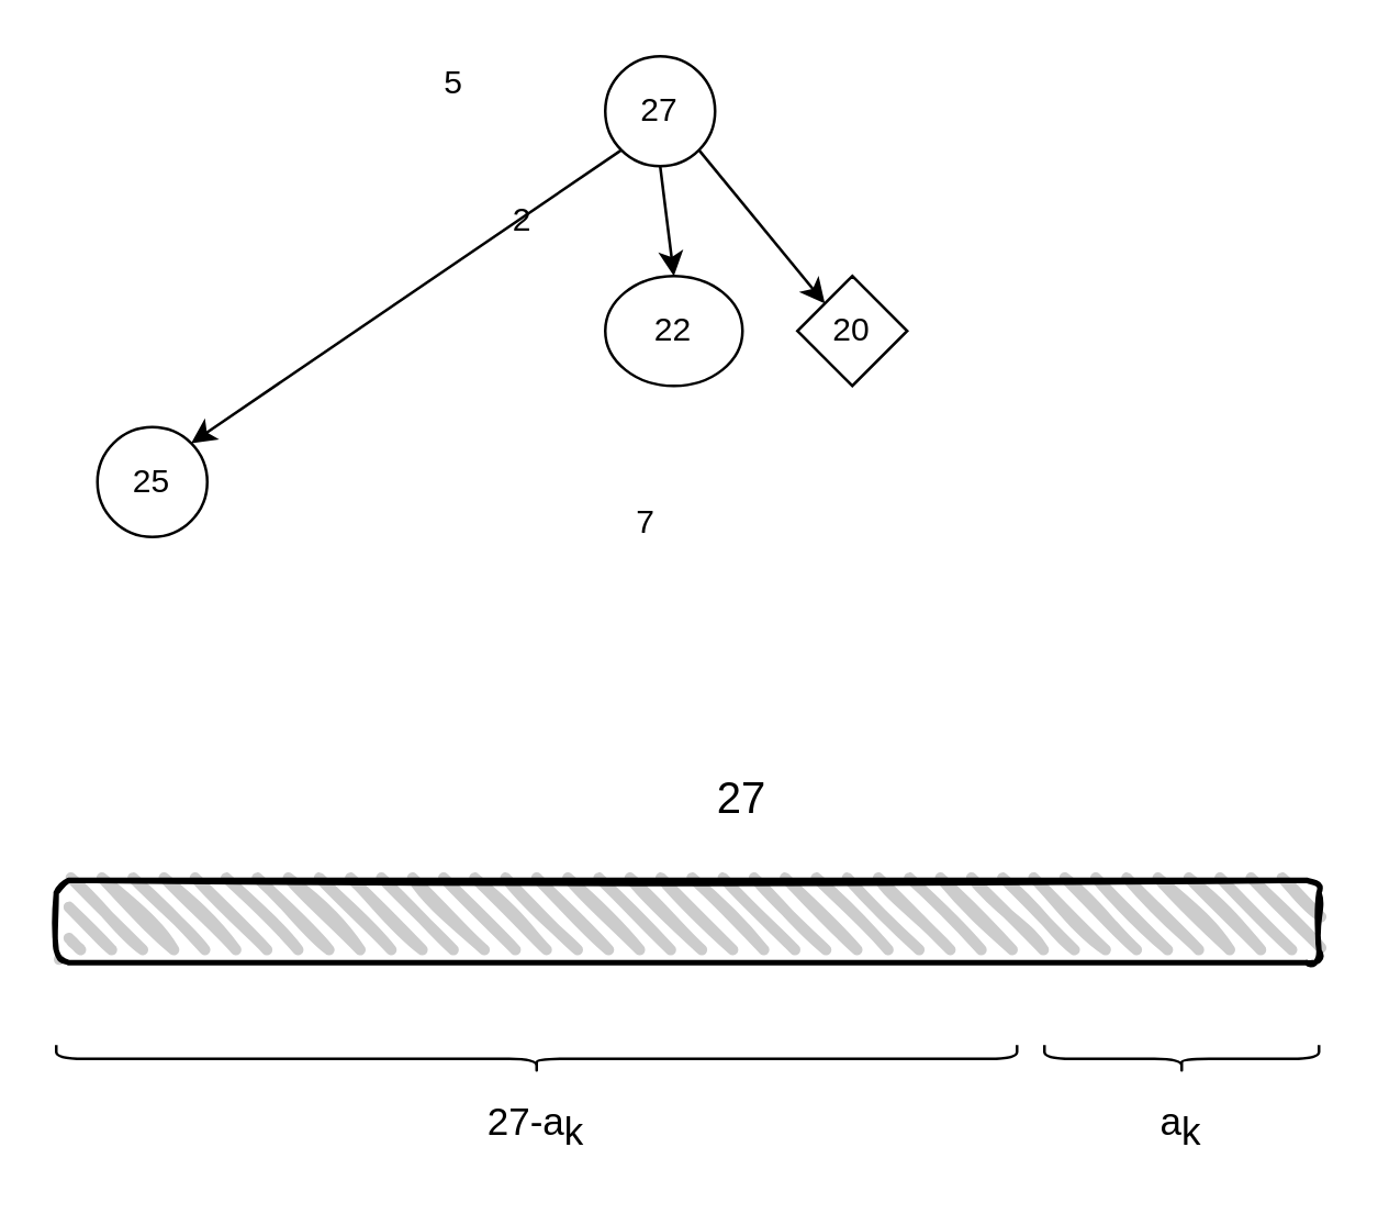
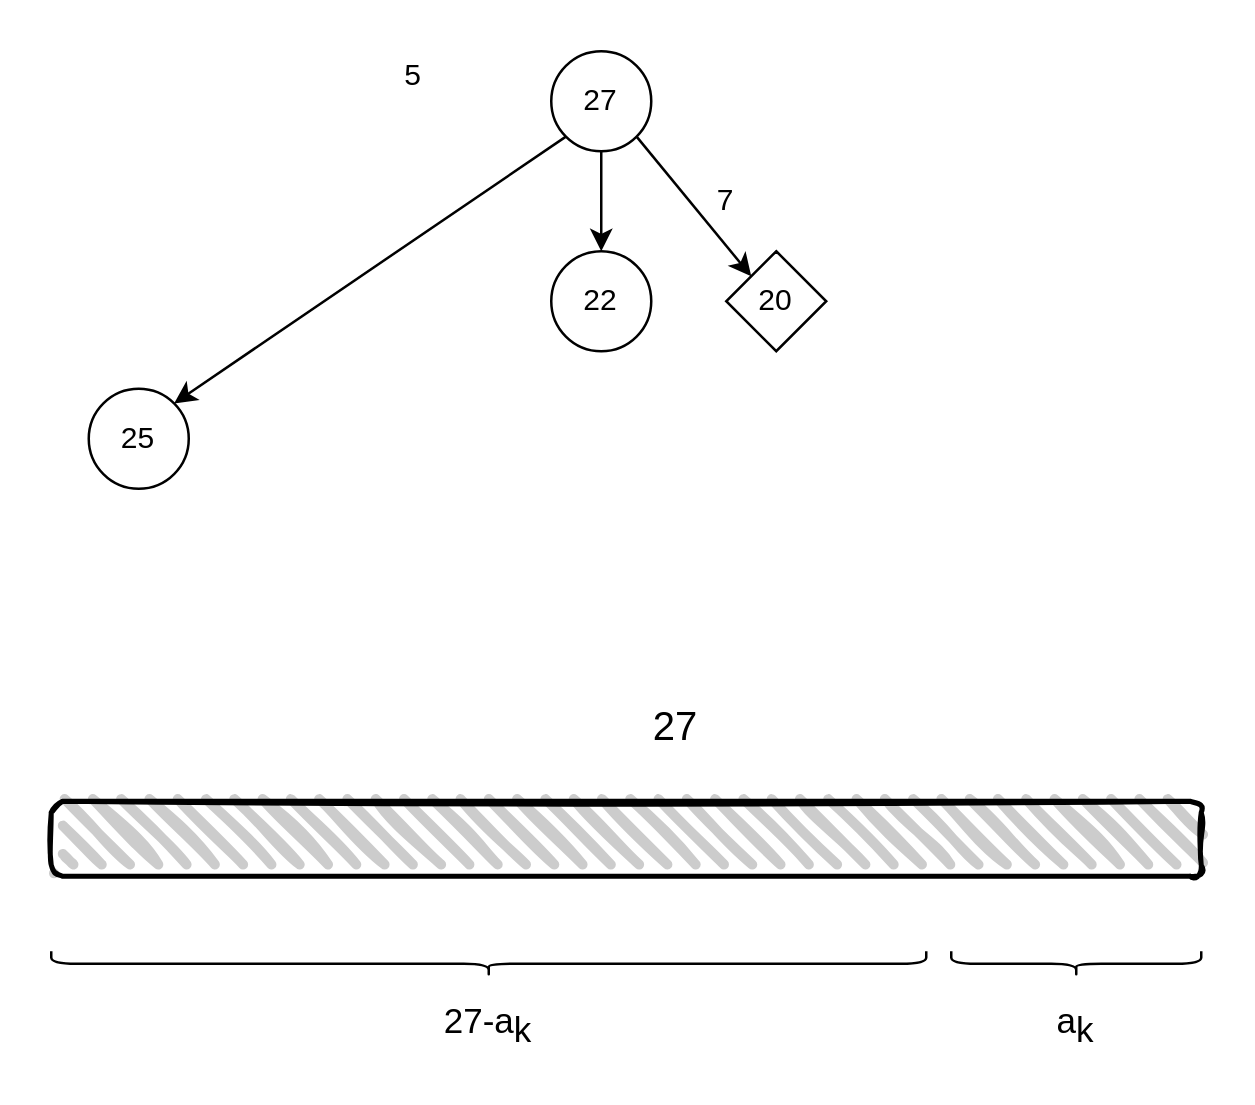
- <mxCell id="9" value="2" style="text;html=1;strokeColor=none;fillColor=none;align=center;verticalAlign=middle;whiteSpace=wrap;rounded=0;" vertex="1" parent="1"><mxGeometry x="170" y="70" width="40" height="20" as="geometry" /></mxCell>
- <mxCell id="4" value="22" style="ellipse;whiteSpace=wrap;html=1;aspect=fixed;" vertex="1" parent="1"><mxGeometry x="220" y="100" width="50" height="40" as="geometry" /></mxCell>
+ <mxCell id="4" value="22" style="ellipse;whiteSpace=wrap;html=1;aspect=fixed;" vertex="1" parent="1"><mxGeometry x="220" y="100" width="40" height="40" as="geometry" /></mxCell>
- <mxCell id="11" value="7" style="text;html=1;strokeColor=none;fillColor=none;align=center;verticalAlign=middle;whiteSpace=wrap;rounded=0;" vertex="1" parent="1"><mxGeometry x="215" y="180" width="40" height="20" as="geometry" /></mxCell>
+ <mxCell id="11" value="7" style="text;html=1;strokeColor=none;fillColor=none;align=center;verticalAlign=middle;whiteSpace=wrap;rounded=0;" vertex="1" parent="1"><mxGeometry x="270" y="70" width="40" height="20" as="geometry" /></mxCell>
